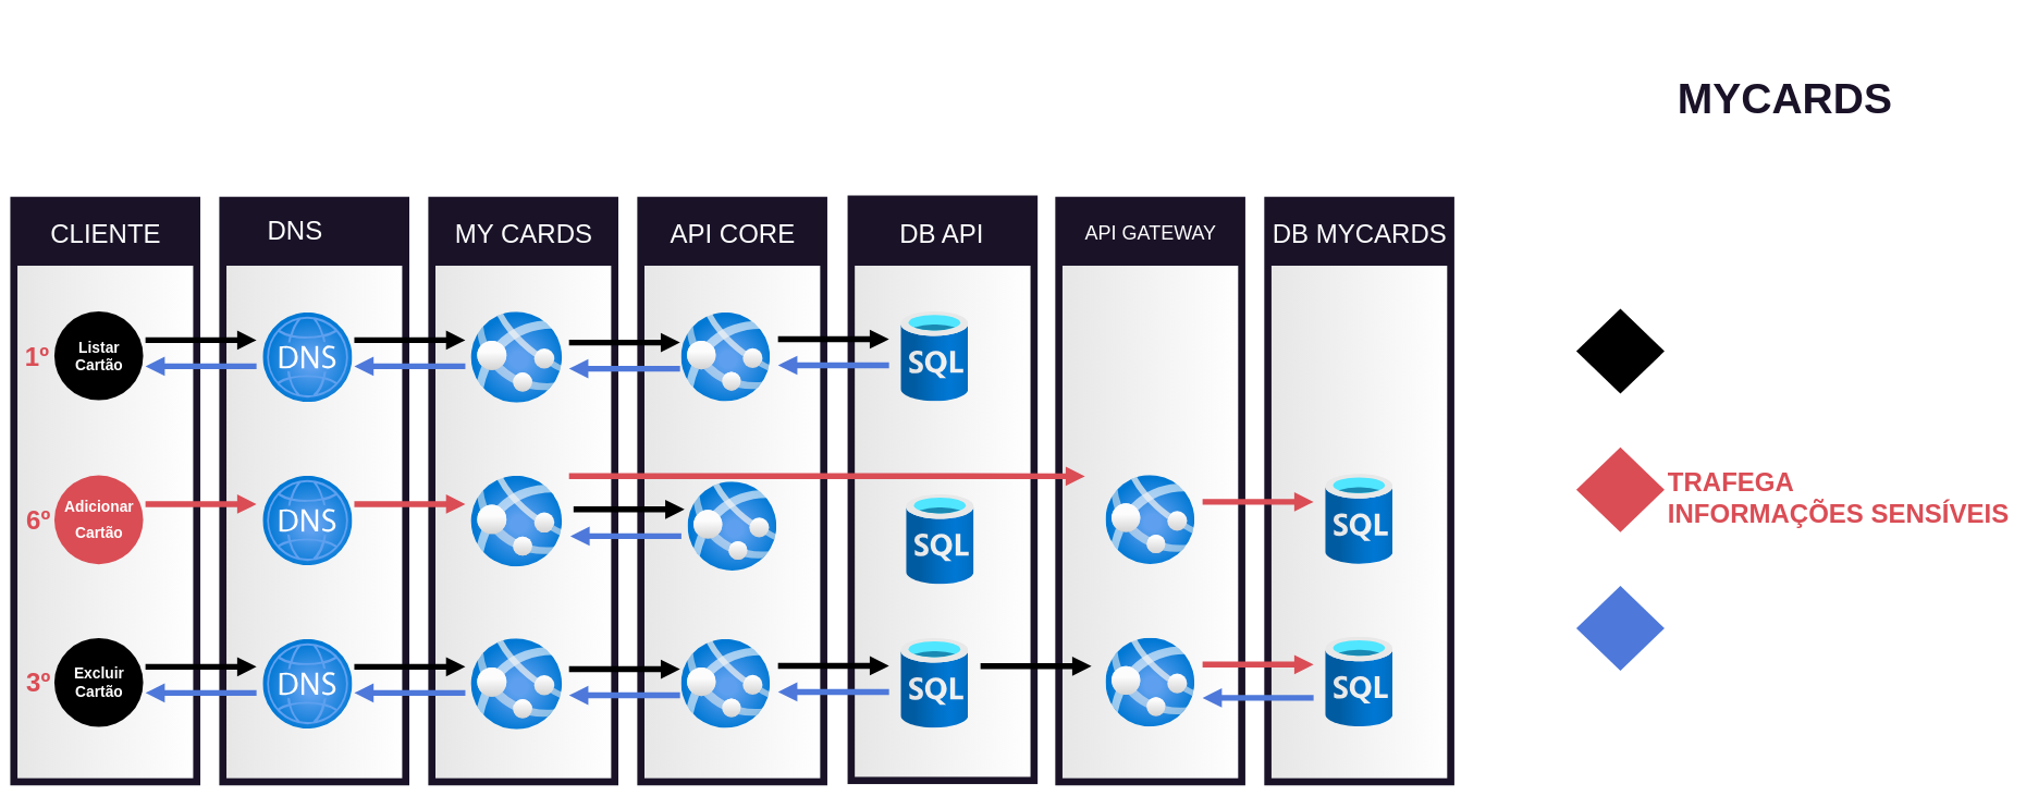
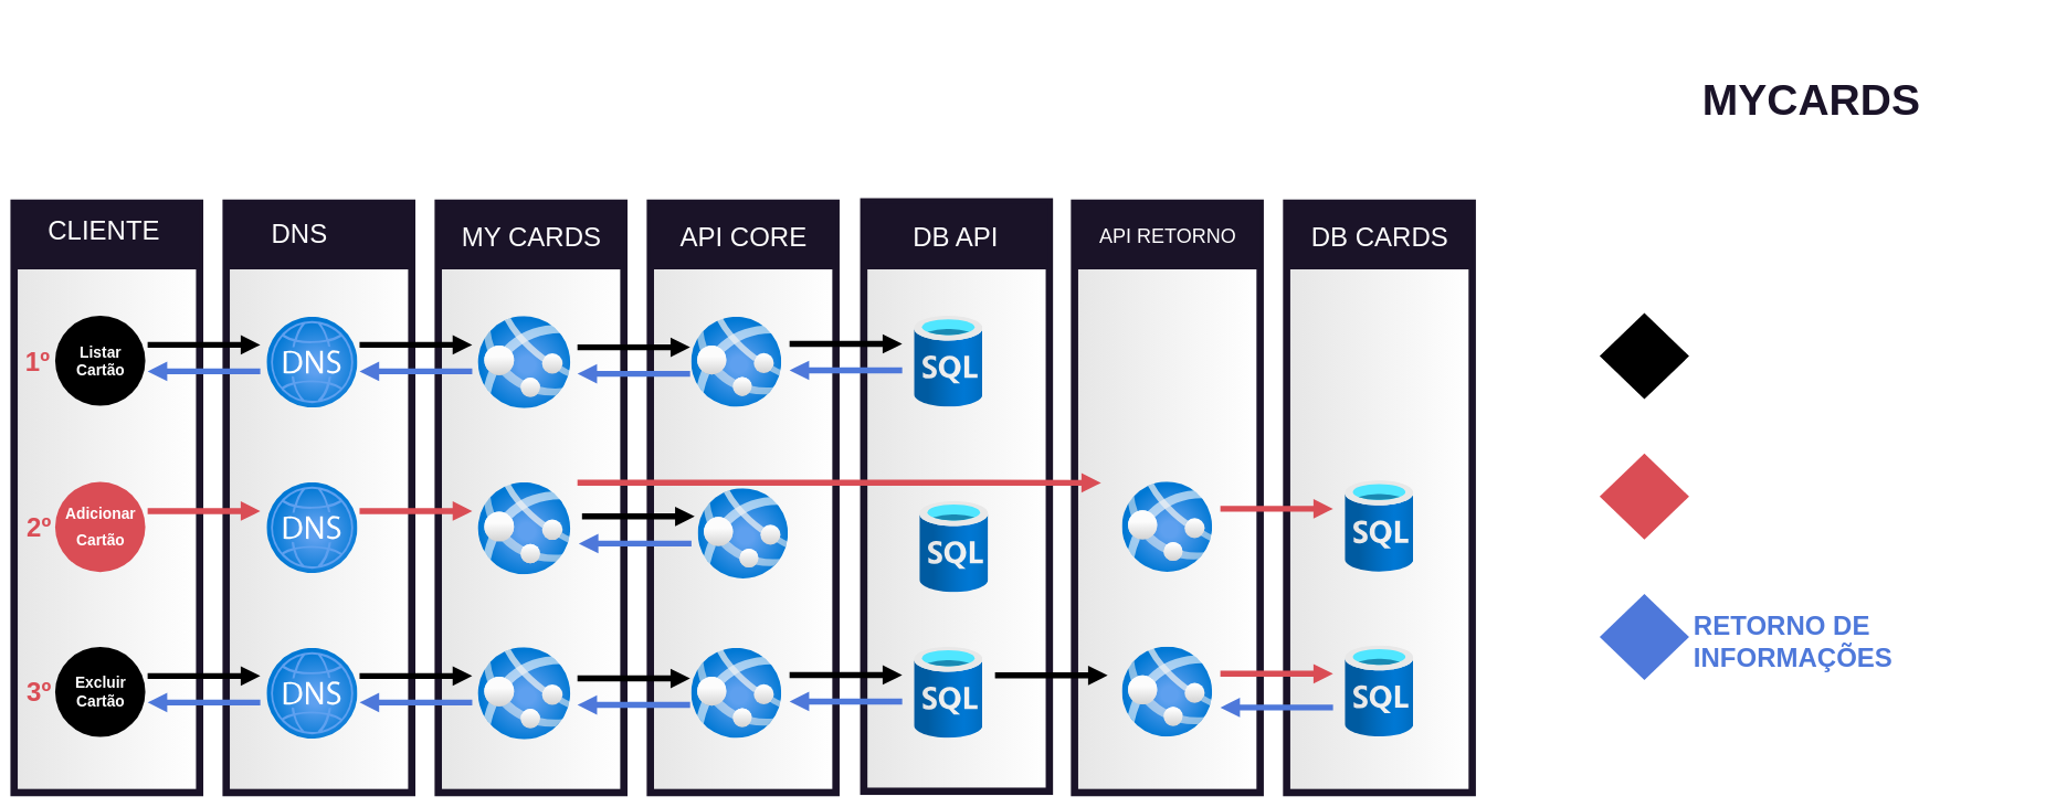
- <mxCell id="14" value="&lt;blockquote&gt;&lt;font style=&quot;font-size: 40px&quot; color=&quot;#ffffff&quot;&gt;CLIENTE&lt;/font&gt;&lt;/blockquote&gt;" style="text;html=1;align=center;verticalAlign=middle;resizable=0;points=[];autosize=1;" vertex="1" parent="12"><mxGeometry x="10" y="25" width="260" height="50" as="geometry" /></mxCell>
+ <mxCell id="14" value="&lt;blockquote&gt;&lt;font style=&quot;font-size: 40px&quot; color=&quot;#ffffff&quot;&gt;CLIENTE&lt;/font&gt;&lt;/blockquote&gt;" style="text;html=1;align=center;verticalAlign=middle;resizable=0;points=[];autosize=1;" vertex="1" parent="12"><mxGeometry x="5" y="15" width="260" height="50" as="geometry" /></mxCell>
- <mxCell id="29" value="&lt;blockquote style=&quot;font-size: 30px&quot;&gt;&lt;font color=&quot;#ffffff&quot; style=&quot;font-size: 30px&quot;&gt;API&amp;nbsp;&lt;/font&gt;&lt;span style=&quot;color: rgb(255 , 255 , 255)&quot;&gt;GATEWAY&lt;/span&gt;&lt;/blockquote&gt;" style="text;html=1;align=center;verticalAlign=middle;resizable=0;points=[];autosize=1;" vertex="1" parent="27"><mxGeometry y="10" width="300" height="80" as="geometry" /></mxCell>
+ <mxCell id="29" value="&lt;blockquote style=&quot;font-size: 30px&quot;&gt;&lt;font color=&quot;#ffffff&quot; style=&quot;font-size: 30px&quot;&gt;API&amp;nbsp;&lt;/font&gt;&lt;span style=&quot;color: rgb(255 , 255 , 255)&quot;&gt;RETORNO&lt;/span&gt;&lt;/blockquote&gt;" style="text;html=1;align=center;verticalAlign=middle;resizable=0;points=[];autosize=1;" vertex="1" parent="27"><mxGeometry y="10" width="300" height="80" as="geometry" /></mxCell>
- <mxCell id="32" value="&lt;blockquote&gt;&lt;font style=&quot;font-size: 40px&quot; color=&quot;#ffffff&quot;&gt;DB MYCARDS&lt;/font&gt;&lt;/blockquote&gt;" style="text;html=1;align=center;verticalAlign=middle;resizable=0;points=[];autosize=1;" vertex="1" parent="30"><mxGeometry y="25" width="300" height="50" as="geometry" /></mxCell>
+ <mxCell id="32" value="&lt;blockquote&gt;&lt;font style=&quot;font-size: 40px&quot; color=&quot;#ffffff&quot;&gt;DB CARDS&lt;/font&gt;&lt;/blockquote&gt;" style="text;html=1;align=center;verticalAlign=middle;resizable=0;points=[];autosize=1;" vertex="1" parent="30"><mxGeometry y="25" width="300" height="50" as="geometry" /></mxCell>
- <mxCell id="87" value="&lt;p style=&quot;text-align: left ; font-size: 40px&quot;&gt;&lt;font color=&quot;#da4d55&quot;&gt;&lt;font style=&quot;font-size: 40px&quot;&gt;&lt;b&gt;TRAFEGA&lt;br&gt; &lt;/b&gt;&lt;/font&gt;&lt;b&gt;INFORMAÇÕES SENSÍVEIS&lt;/b&gt;&lt;/font&gt;&lt;/p&gt;" style="text;html=1;align=center;verticalAlign=middle;resizable=0;points=[];autosize=1;" vertex="1" parent="1"><mxGeometry x="2548" y="705" width="532" height="112" as="geometry" /></mxCell>
- <mxCell id="72" value="&lt;p&gt;&lt;span style=&quot;font-size: 40px&quot;&gt;&lt;font color=&quot;#da4d55&quot;&gt;&lt;b&gt;6º&lt;/b&gt;&lt;/font&gt;&lt;/span&gt;&lt;/p&gt;" style="text;html=1;align=center;verticalAlign=middle;resizable=0;points=[];autosize=1;" vertex="1" parent="1"><mxGeometry x="32.75" y="770" width="50" height="50" as="geometry" /></mxCell>
+ <mxCell id="72" value="&lt;p&gt;&lt;span style=&quot;font-size: 40px&quot;&gt;&lt;font color=&quot;#da4d55&quot;&gt;&lt;b&gt;2º&lt;/b&gt;&lt;/font&gt;&lt;/span&gt;&lt;/p&gt;" style="text;html=1;align=center;verticalAlign=middle;resizable=0;points=[];autosize=1;" vertex="1" parent="1"><mxGeometry x="32.75" y="770" width="50" height="50" as="geometry" /></mxCell>
+ <mxCell id="88" value="&lt;p style=&quot;font-size: 40px&quot;&gt;&lt;b&gt;&lt;font color=&quot;#4e78da&quot;&gt;RETORNO DE&lt;br&gt;INFORMAÇÕES&amp;nbsp;&lt;/font&gt;&lt;/b&gt;&lt;/p&gt;" style="text;html=1;align=left;verticalAlign=middle;resizable=0;points=[];autosize=1;" vertex="1" parent="1"><mxGeometry x="2553" y="911" width="321" height="112" as="geometry" /></mxCell>
